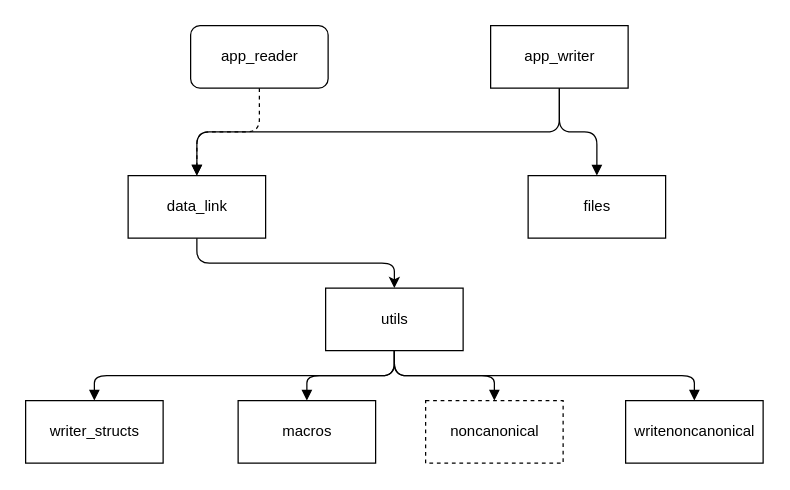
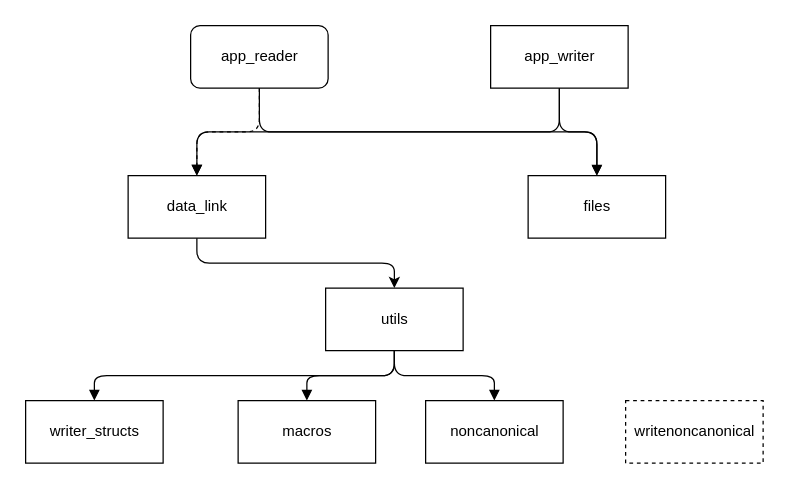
- <mxCell id="16" value="" style="endArrow=block;startArrow=none;endFill=1;startFill=0;html=1;exitX=0.5;exitY=1;exitDx=0;exitDy=0;entryX=0.5;entryY=0;entryDx=0;entryDy=0;edgeStyle=orthogonalEdgeStyle;" edge="1" parent="1" source="3" target="15"><mxGeometry width="160" relative="1" as="geometry"><mxPoint x="452" y="80" as="sourcePoint" /><mxPoint x="612" y="80" as="targetPoint" /></mxGeometry></mxCell>
+ <mxCell id="16" value="" style="endArrow=open;startArrow=none;endFill=1;startFill=0;html=1;exitX=0.5;exitY=1;exitDx=0;exitDy=0;entryX=0.5;entryY=0;entryDx=0;entryDy=0;edgeStyle=orthogonalEdgeStyle;" edge="1" parent="1" source="3" target="15"><mxGeometry width="160" relative="1" as="geometry"><mxPoint x="452" y="80" as="sourcePoint" /><mxPoint x="612" y="80" as="targetPoint" /></mxGeometry></mxCell>
+ <mxCell id="19" value="" style="endArrow=block;startArrow=none;endFill=1;startFill=0;html=1;exitX=0.5;exitY=1;exitDx=0;exitDy=0;entryX=0.5;entryY=0;entryDx=0;entryDy=0;edgeStyle=orthogonalEdgeStyle;" edge="1" parent="1" source="2" target="15"><mxGeometry width="160" relative="1" as="geometry"><mxPoint x="217" y="80" as="sourcePoint" /><mxPoint x="167" y="150" as="targetPoint" /></mxGeometry></mxCell>
- <mxCell id="14" value="" style="endArrow=none;startArrow=block;endFill=0;startFill=1;html=1;exitX=0.5;exitY=0;exitDx=0;exitDy=0;entryX=0.5;entryY=1;entryDx=0;entryDy=0;edgeStyle=orthogonalEdgeStyle;" parent="1" source="10" target="5" edge="1"><mxGeometry width="160" relative="1" as="geometry"><mxPoint x="105" y="350" as="sourcePoint" /><mxPoint x="345" y="310" as="targetPoint" /></mxGeometry></mxCell>
- <mxCell id="9" value="noncanonical" style="html=1;dashed=1;" parent="1" vertex="1"><mxGeometry x="340" y="320" width="110" height="50" as="geometry" /></mxCell>
+ <mxCell id="9" value="noncanonical" style="html=1;" parent="1" vertex="1"><mxGeometry x="340" y="320" width="110" height="50" as="geometry" /></mxCell>
- <mxCell id="10" value="writenoncanonical" style="html=1;" parent="1" vertex="1"><mxGeometry x="500" y="320" width="110" height="50" as="geometry" /></mxCell>
+ <mxCell id="10" value="writenoncanonical" style="html=1;dashed=1;" parent="1" vertex="1"><mxGeometry x="500" y="320" width="110" height="50" as="geometry" /></mxCell>
